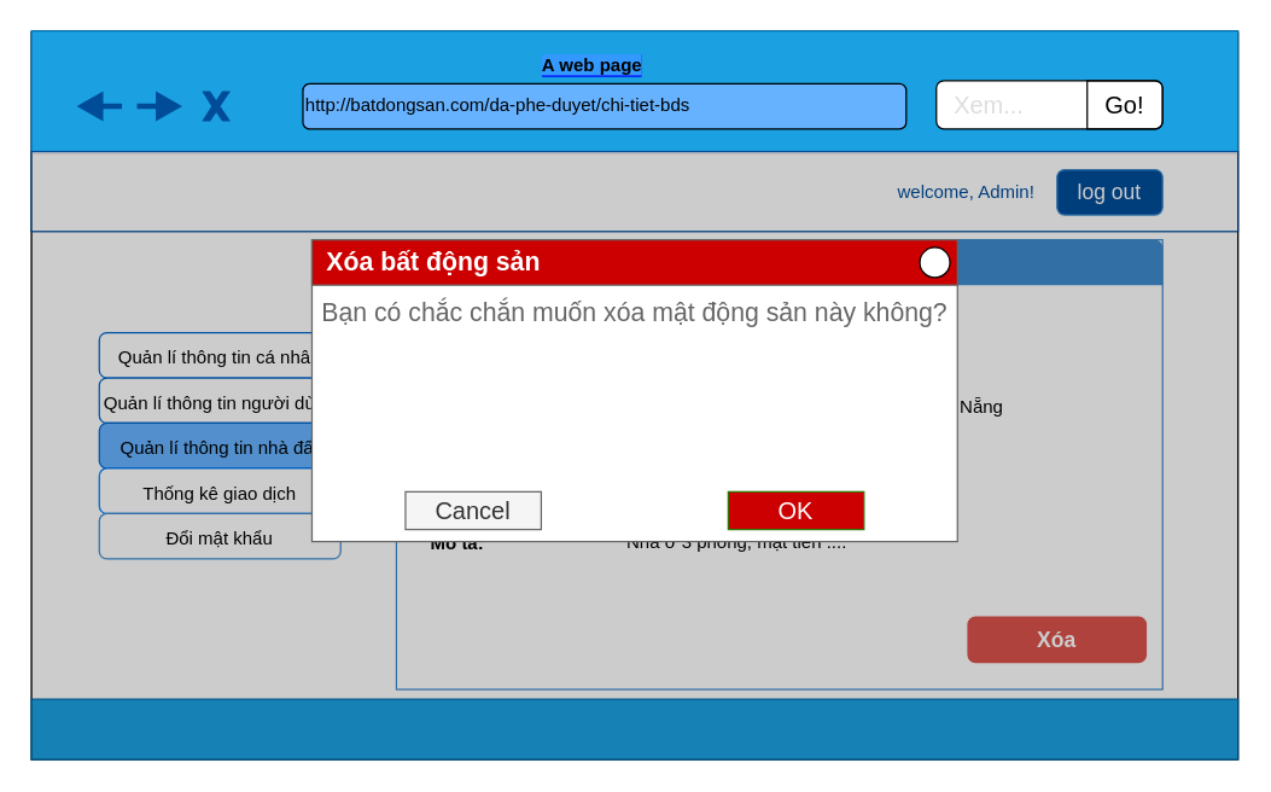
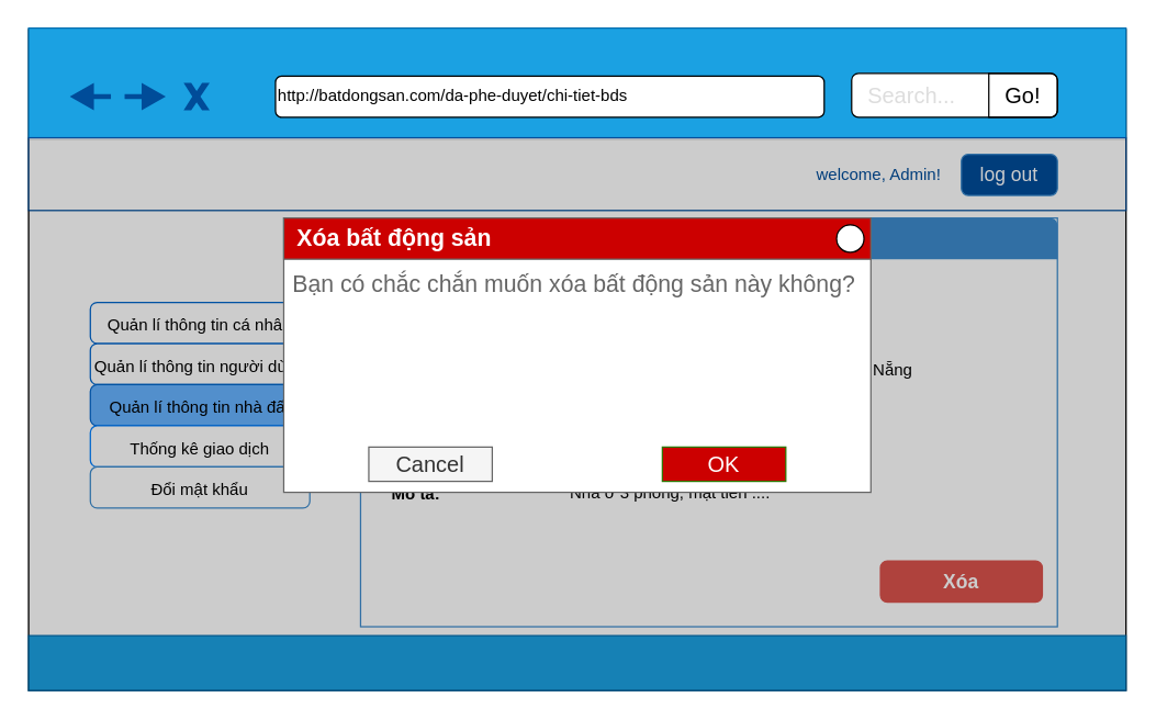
- <mxCell id="12" value="&lt;b style=&quot;background-color: rgb(51 , 153 , 255)&quot;&gt;A web page&lt;/b&gt;" style="text;html=1;align=center;verticalAlign=middle;whiteSpace=wrap;rounded=0;labelBackgroundColor=#0000ff;" parent="1" vertex="1"><mxGeometry x="347" y="33" width="90" height="20" as="geometry" /></mxCell>
- <mxCell id="6" value="Xem..." style="html=1;shadow=0;shape=mxgraph.bootstrap.rrect;fillColor=#ffffff;rSize=5;strokeColor=#000000;align=left;spacingLeft=10;fontSize=16;fontColor=#dddddd;whiteSpace=wrap;" parent="1" vertex="1"><mxGeometry x="620" y="53" width="150" height="32" as="geometry" /></mxCell>
+ <mxCell id="6" value="Search..." style="html=1;shadow=0;shape=mxgraph.bootstrap.rrect;fillColor=#ffffff;rSize=5;strokeColor=#000000;align=left;spacingLeft=10;fontSize=16;fontColor=#dddddd;whiteSpace=wrap;" parent="1" vertex="1"><mxGeometry x="620" y="53" width="150" height="32" as="geometry" /></mxCell>
- <mxCell id="5" value="&lt;span style=&quot;white-space: normal&quot;&gt;http://batdongsan.com/da-phe-duyet/chi-tiet-bds&lt;/span&gt;" style="rounded=1;whiteSpace=wrap;html=1;align=left;fillColor=#66b2ff;" parent="1" vertex="1"><mxGeometry x="200" y="55" width="400" height="30" as="geometry" /></mxCell>
+ <mxCell id="5" value="&lt;span style=&quot;white-space: normal&quot;&gt;http://batdongsan.com/da-phe-duyet/chi-tiet-bds&lt;/span&gt;" style="rounded=1;whiteSpace=wrap;html=1;align=left;" parent="1" vertex="1"><mxGeometry x="200" y="55" width="400" height="30" as="geometry" /></mxCell>
- <mxCell id="37" value="&amp;nbsp;Bạn có chắc chắn muốn xóa mật động sản này không?" style="strokeWidth=1;shadow=0;dashed=0;align=left;html=1;shape=mxgraph.mockup.containers.rrect;rSize=0;strokeColor=#666666;fontColor=#666666;fontSize=17;verticalAlign=top;whiteSpace=wrap;fillColor=#ffffff;spacingTop=32;labelBackgroundColor=none;" parent="1" vertex="1"><mxGeometry x="206" y="158.5" width="428" height="200" as="geometry" /></mxCell>
+ <mxCell id="37" value="&amp;nbsp;Bạn có chắc chắn muốn xóa bất động sản này không?" style="strokeWidth=1;shadow=0;dashed=0;align=left;html=1;shape=mxgraph.mockup.containers.rrect;rSize=0;strokeColor=#666666;fontColor=#666666;fontSize=17;verticalAlign=top;whiteSpace=wrap;fillColor=#ffffff;spacingTop=32;labelBackgroundColor=none;" parent="1" vertex="1"><mxGeometry x="206" y="158.5" width="428" height="200" as="geometry" /></mxCell>
